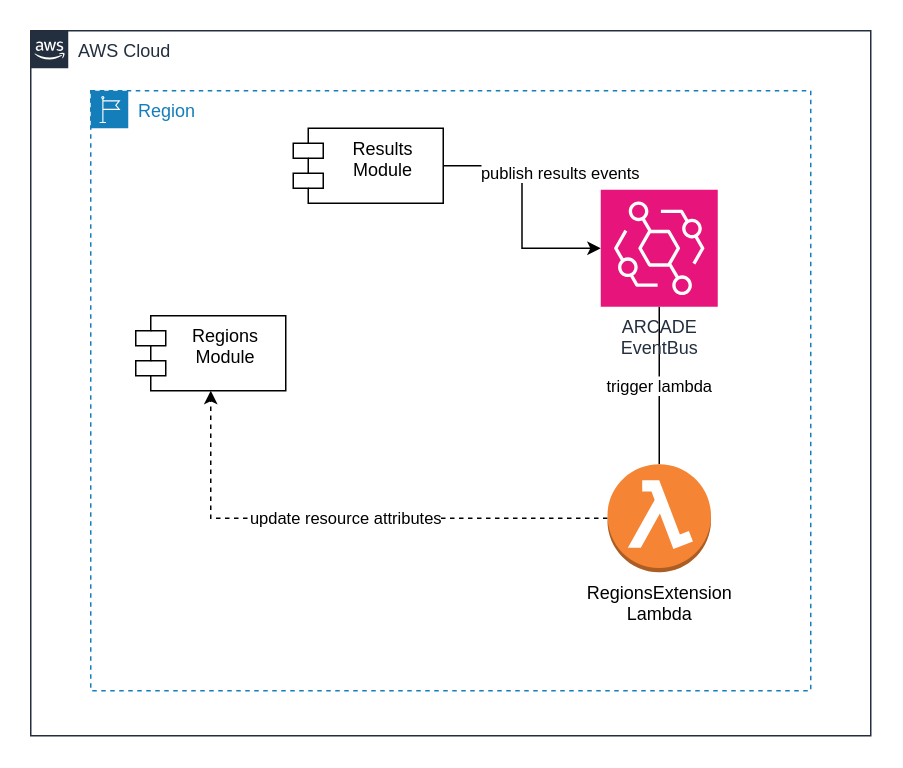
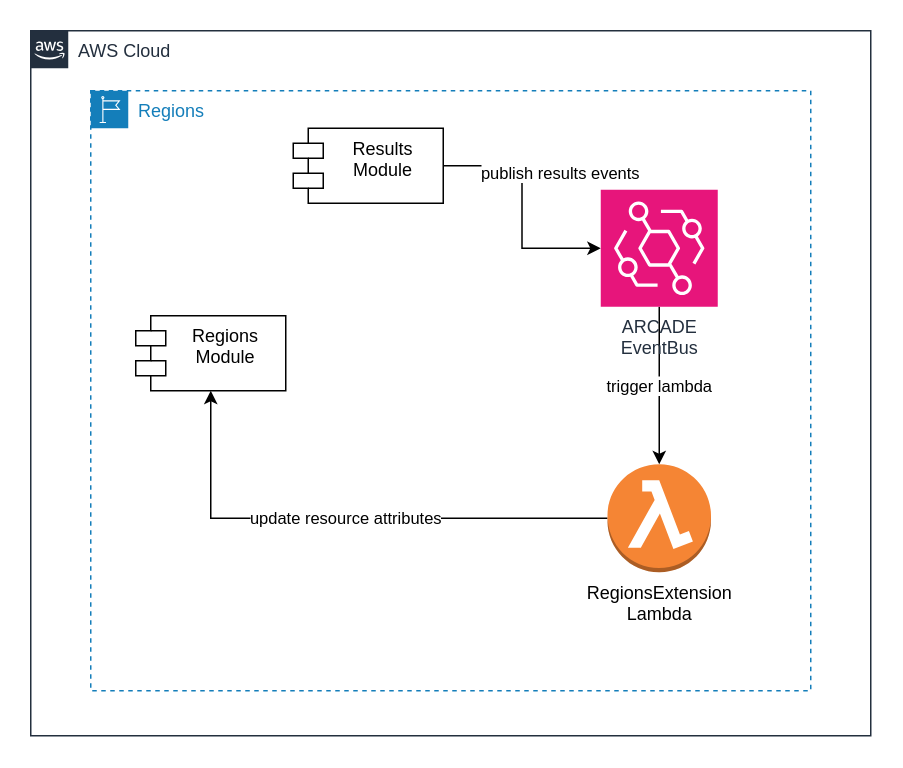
- <mxCell id="3" value="Region" style="points=[[0,0],[0.25,0],[0.5,0],[0.75,0],[1,0],[1,0.25],[1,0.5],[1,0.75],[1,1],[0.75,1],[0.5,1],[0.25,1],[0,1],[0,0.75],[0,0.5],[0,0.25]];outlineConnect=0;gradientColor=none;html=1;whiteSpace=wrap;fontSize=12;fontStyle=0;container=1;pointerEvents=0;collapsible=0;recursiveResize=0;shape=mxgraph.aws4.group;grIcon=mxgraph.aws4.group_region;strokeColor=#147EBA;fillColor=none;verticalAlign=top;align=left;spacingLeft=30;fontColor=#147EBA;dashed=1;" vertex="1" parent="2"><mxGeometry x="40" y="40" width="480" height="400" as="geometry" /></mxCell>
+ <mxCell id="3" value="Regions" style="points=[[0,0],[0.25,0],[0.5,0],[0.75,0],[1,0],[1,0.25],[1,0.5],[1,0.75],[1,1],[0.75,1],[0.5,1],[0.25,1],[0,1],[0,0.75],[0,0.5],[0,0.25]];outlineConnect=0;gradientColor=none;html=1;whiteSpace=wrap;fontSize=12;fontStyle=0;container=1;pointerEvents=0;collapsible=0;recursiveResize=0;shape=mxgraph.aws4.group;grIcon=mxgraph.aws4.group_region;strokeColor=#147EBA;fillColor=none;verticalAlign=top;align=left;spacingLeft=30;fontColor=#147EBA;dashed=1;" vertex="1" parent="2"><mxGeometry x="40" y="40" width="480" height="400" as="geometry" /></mxCell>
- <mxCell id="7" value="trigger lambda" style="edgeStyle=orthogonalEdgeStyle;rounded=0;orthogonalLoop=1;jettySize=auto;html=1;endArrow=none;" edge="1" parent="3" source="8" target="10"><mxGeometry relative="1" as="geometry" /></mxCell>
+ <mxCell id="7" value="trigger lambda" style="edgeStyle=orthogonalEdgeStyle;rounded=0;orthogonalLoop=1;jettySize=auto;html=1;" edge="1" parent="3" source="8" target="10"><mxGeometry relative="1" as="geometry" /></mxCell>
- <mxCell id="9" value="update resource attributes" style="edgeStyle=orthogonalEdgeStyle;rounded=0;orthogonalLoop=1;jettySize=auto;html=1;dashed=1;" edge="1" parent="3" source="10" target="11"><mxGeometry relative="1" as="geometry" /></mxCell>
+ <mxCell id="9" value="update resource attributes" style="edgeStyle=orthogonalEdgeStyle;rounded=0;orthogonalLoop=1;jettySize=auto;html=1;" edge="1" parent="3" source="10" target="11"><mxGeometry relative="1" as="geometry" /></mxCell>
